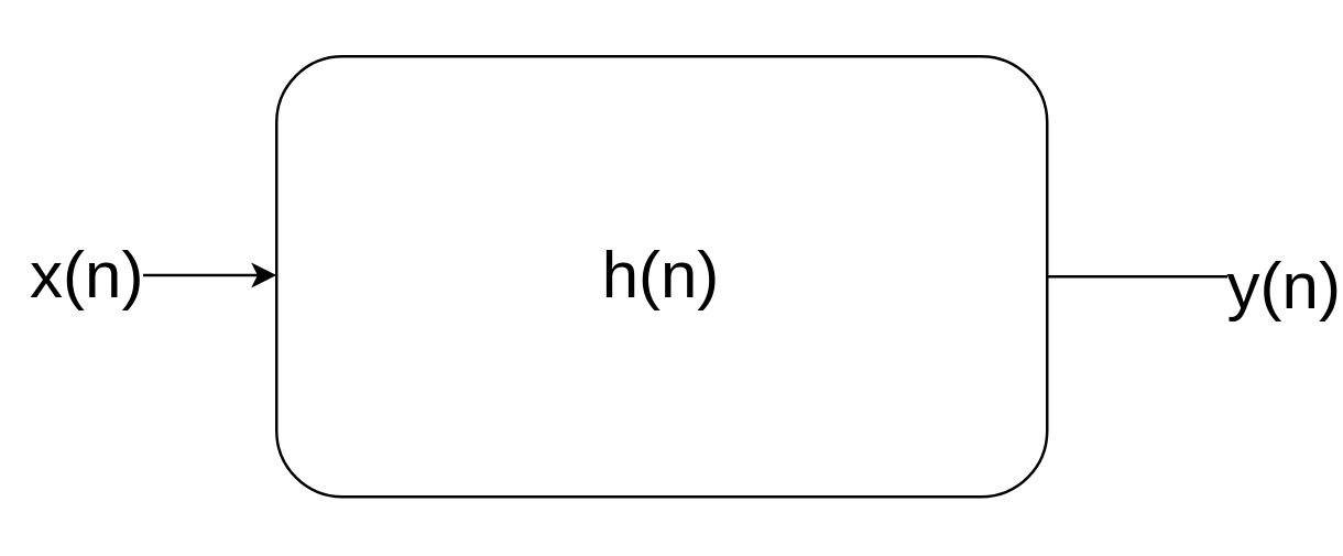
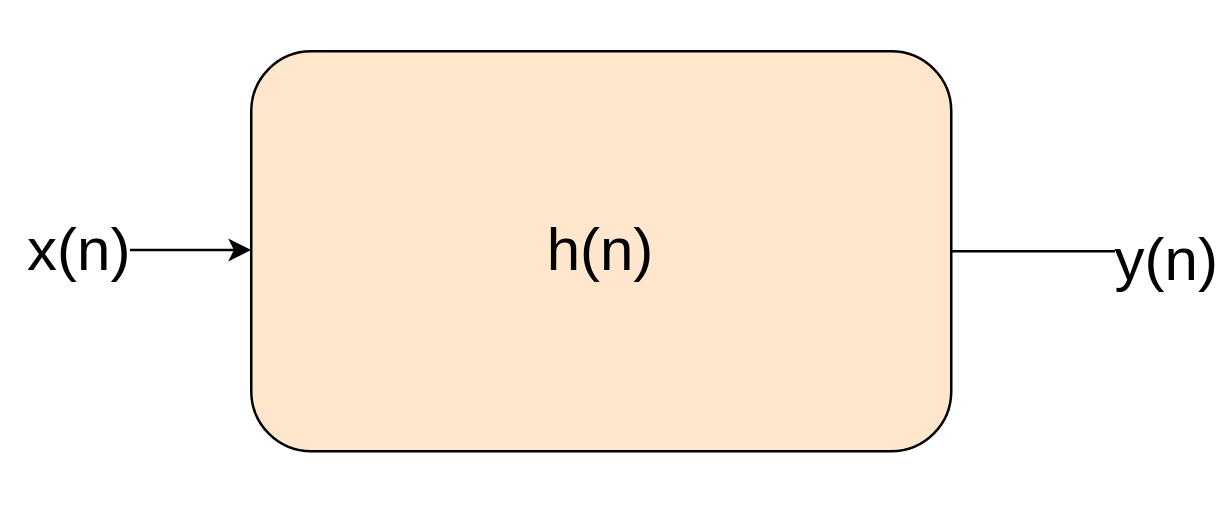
- <mxCell id="5" value="&lt;font style=&quot;font-size: 24px&quot;&gt;h(n)&lt;/font&gt;" style="rounded=1;whiteSpace=wrap;html=1;" vertex="1" parent="1"><mxGeometry x="100" y="20" width="280" height="160" as="geometry" /></mxCell>
+ <mxCell id="5" value="&lt;font style=&quot;font-size: 24px&quot;&gt;h(n)&lt;/font&gt;" style="rounded=1;whiteSpace=wrap;html=1;fillColor=#ffe6cc;" vertex="1" parent="1"><mxGeometry x="100" y="20" width="280" height="160" as="geometry" /></mxCell>
